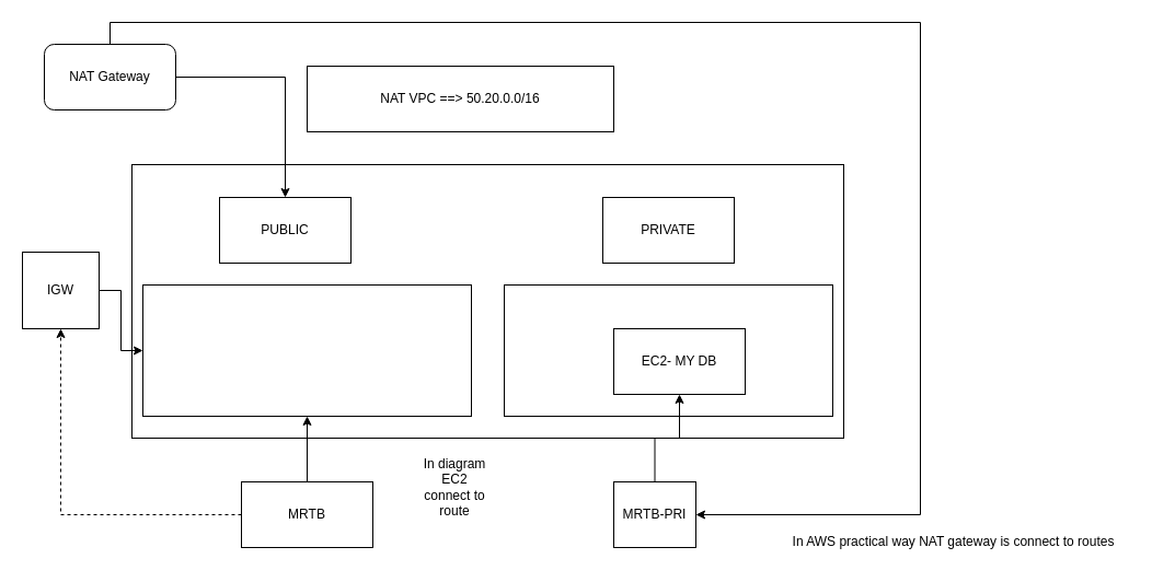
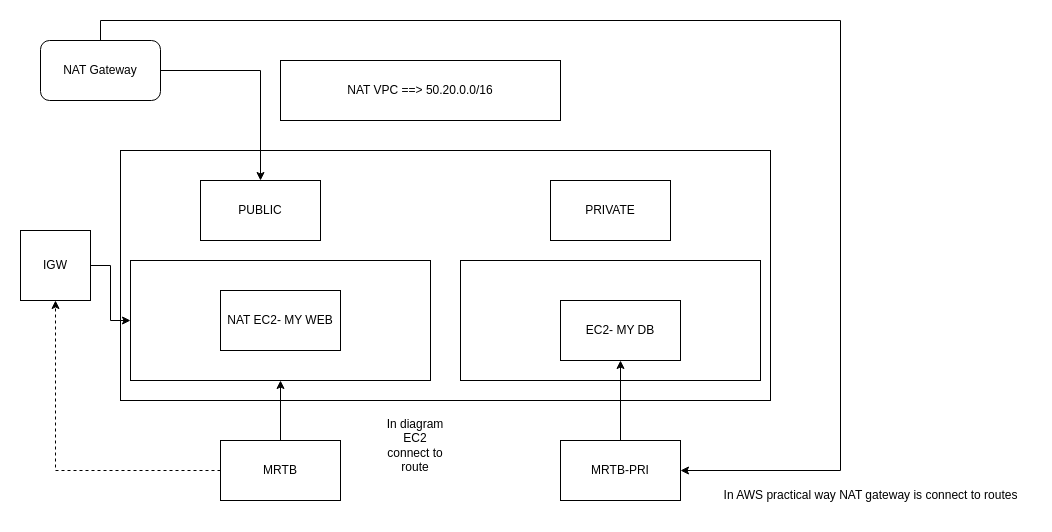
+ <mxCell id="15" value="NAT EC2- MY WEB" style="rounded=0;whiteSpace=wrap;html=1;" parent="1" vertex="1"><mxGeometry x="220" y="290" width="120" height="60" as="geometry" /></mxCell>
- <mxCell id="14" value="MRTB-PRI" style="rounded=0;whiteSpace=wrap;html=1;" parent="1" vertex="1"><mxGeometry x="560" y="440" width="75" height="60" as="geometry" /></mxCell>
+ <mxCell id="14" value="MRTB-PRI" style="rounded=0;whiteSpace=wrap;html=1;" parent="1" vertex="1"><mxGeometry x="560" y="440" width="120" height="60" as="geometry" /></mxCell>
